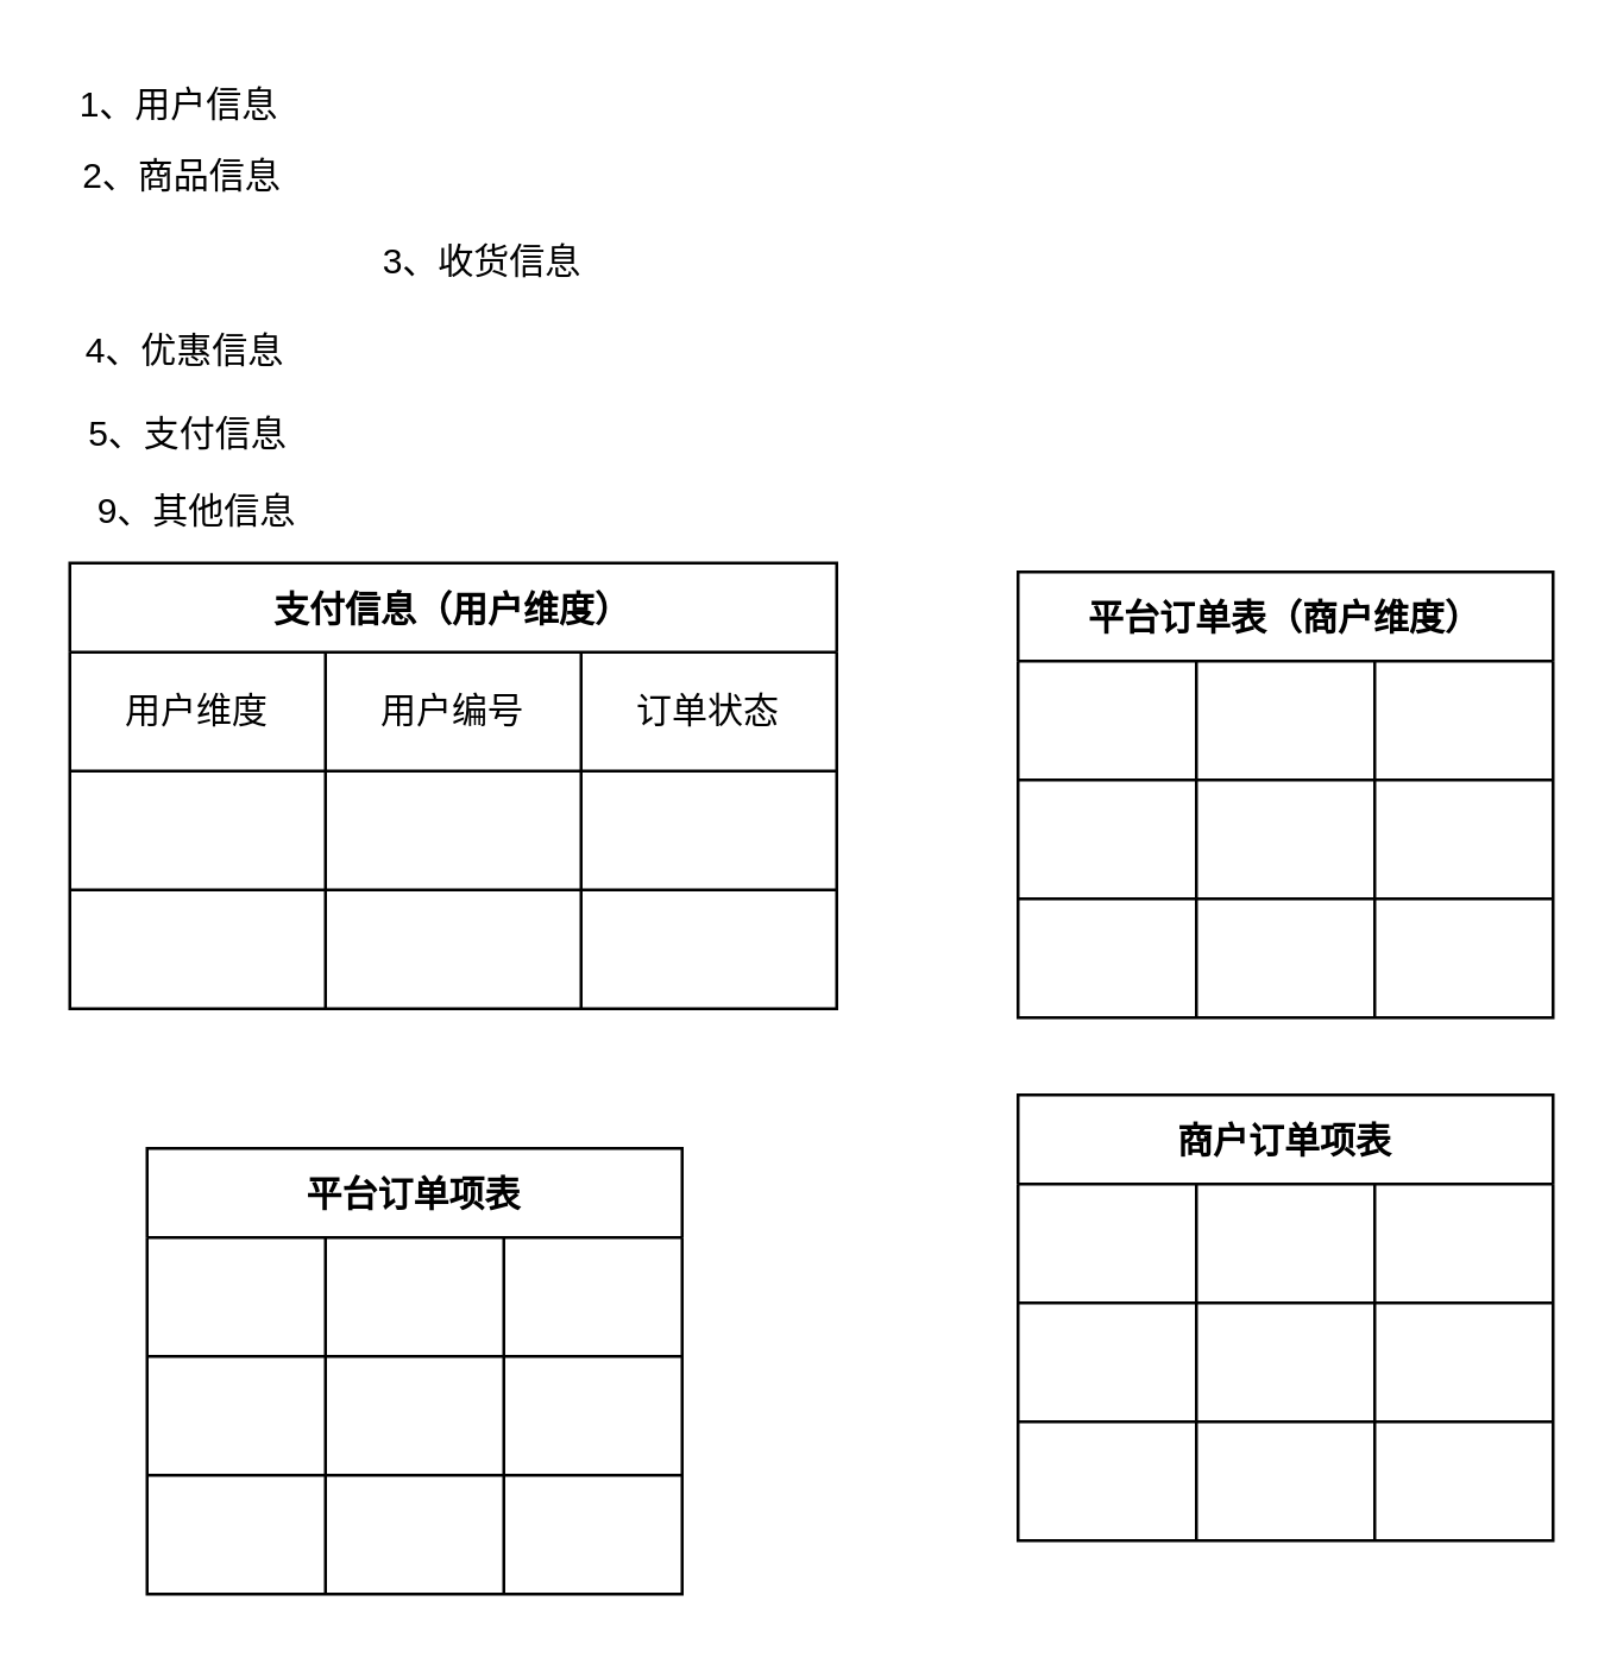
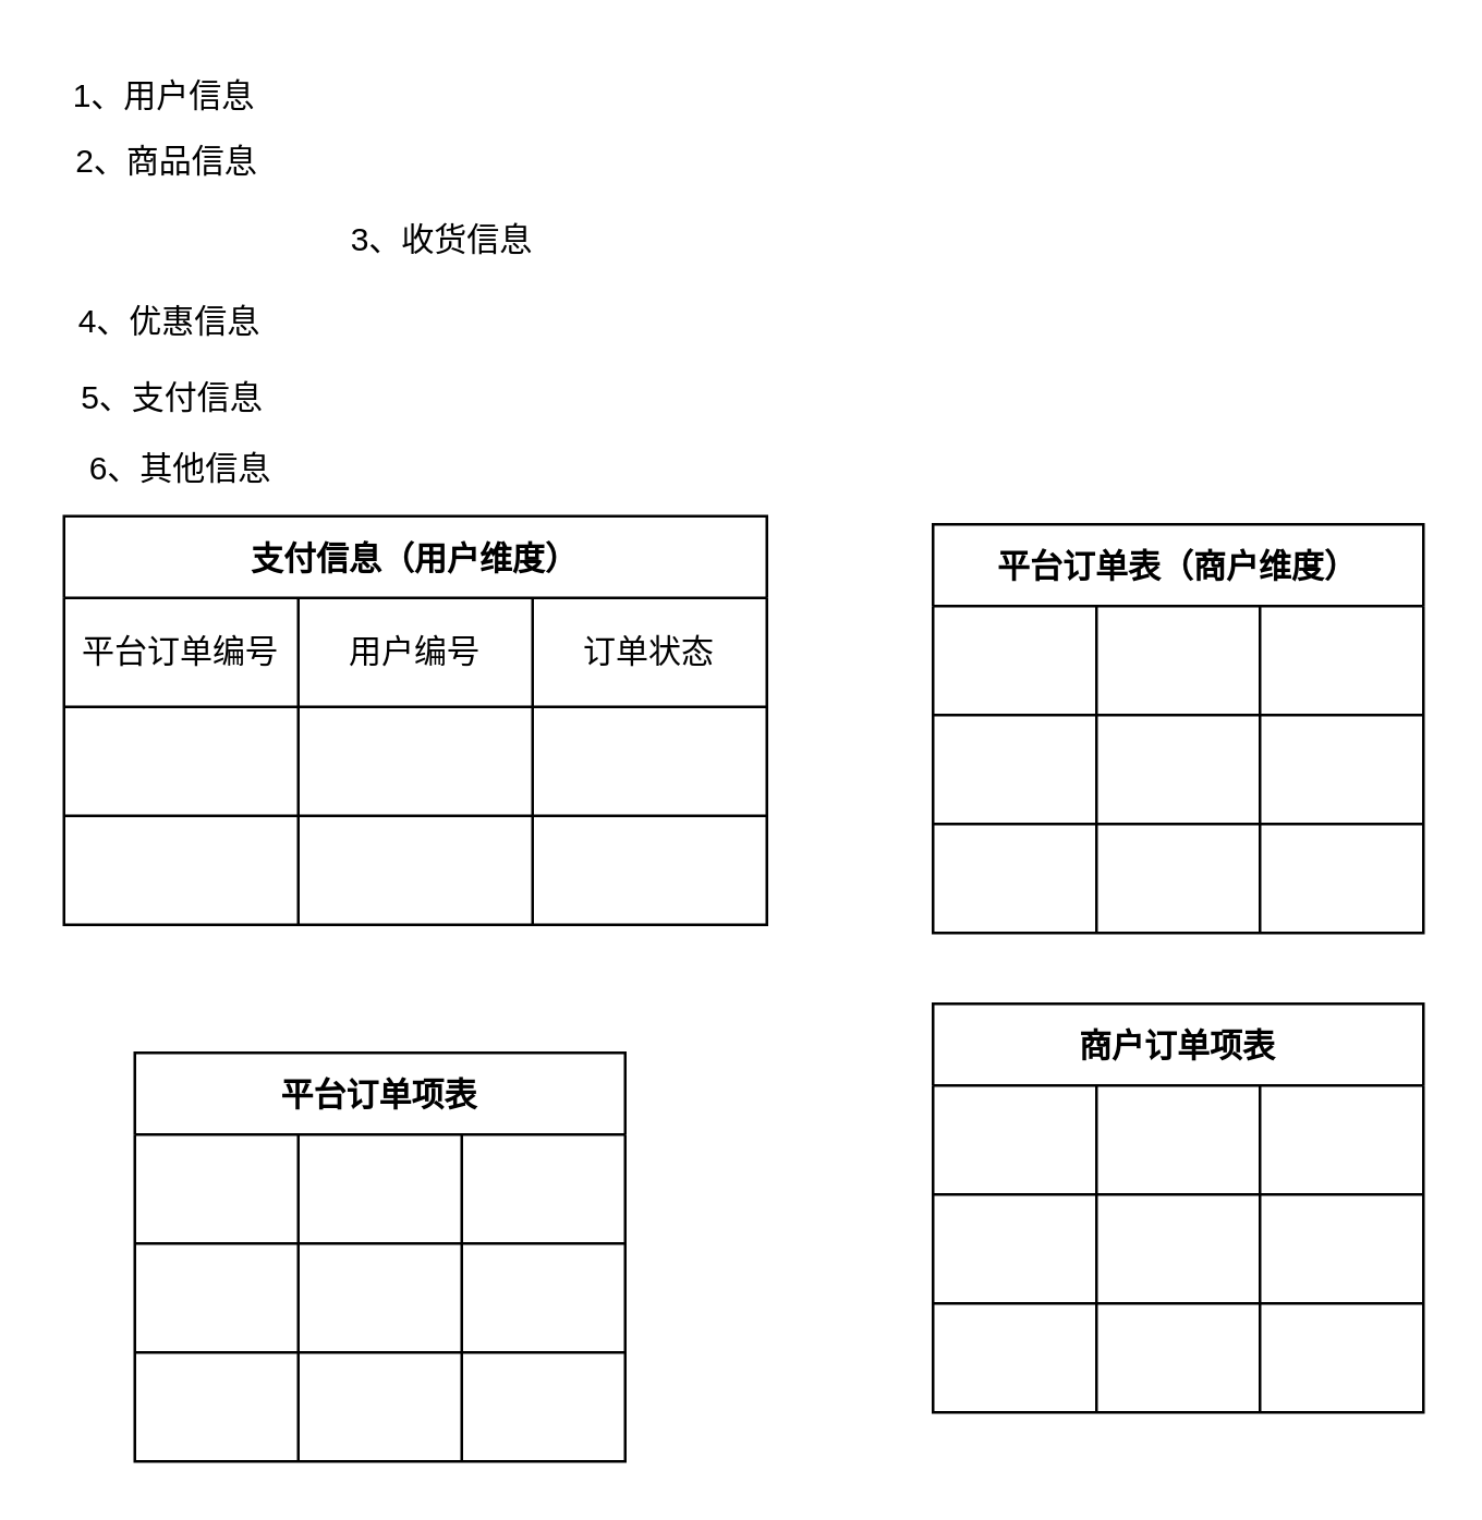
- <mxCell id="59" value="9、其他信息" style="text;html=1;strokeColor=none;fillColor=none;align=center;verticalAlign=middle;whiteSpace=wrap;rounded=0;" parent="1" vertex="1"><mxGeometry x="29" y="157" width="74" height="30" as="geometry" /></mxCell>
+ <mxCell id="59" value="6、其他信息" style="text;html=1;strokeColor=none;fillColor=none;align=center;verticalAlign=middle;whiteSpace=wrap;rounded=0;" parent="1" vertex="1"><mxGeometry x="29" y="157" width="74" height="30" as="geometry" /></mxCell>
- <mxCell id="4" value="用户维度" style="shape=partialRectangle;html=1;whiteSpace=wrap;connectable=0;fillColor=none;top=0;left=0;bottom=0;right=0;overflow=hidden;pointerEvents=1;" parent="3" vertex="1"><mxGeometry width="86" height="40" as="geometry"><mxRectangle width="86" height="40" as="alternateBounds" /></mxGeometry></mxCell>
+ <mxCell id="4" value="平台订单编号" style="shape=partialRectangle;html=1;whiteSpace=wrap;connectable=0;fillColor=none;top=0;left=0;bottom=0;right=0;overflow=hidden;pointerEvents=1;" parent="3" vertex="1"><mxGeometry width="86" height="40" as="geometry"><mxRectangle width="86" height="40" as="alternateBounds" /></mxGeometry></mxCell>
